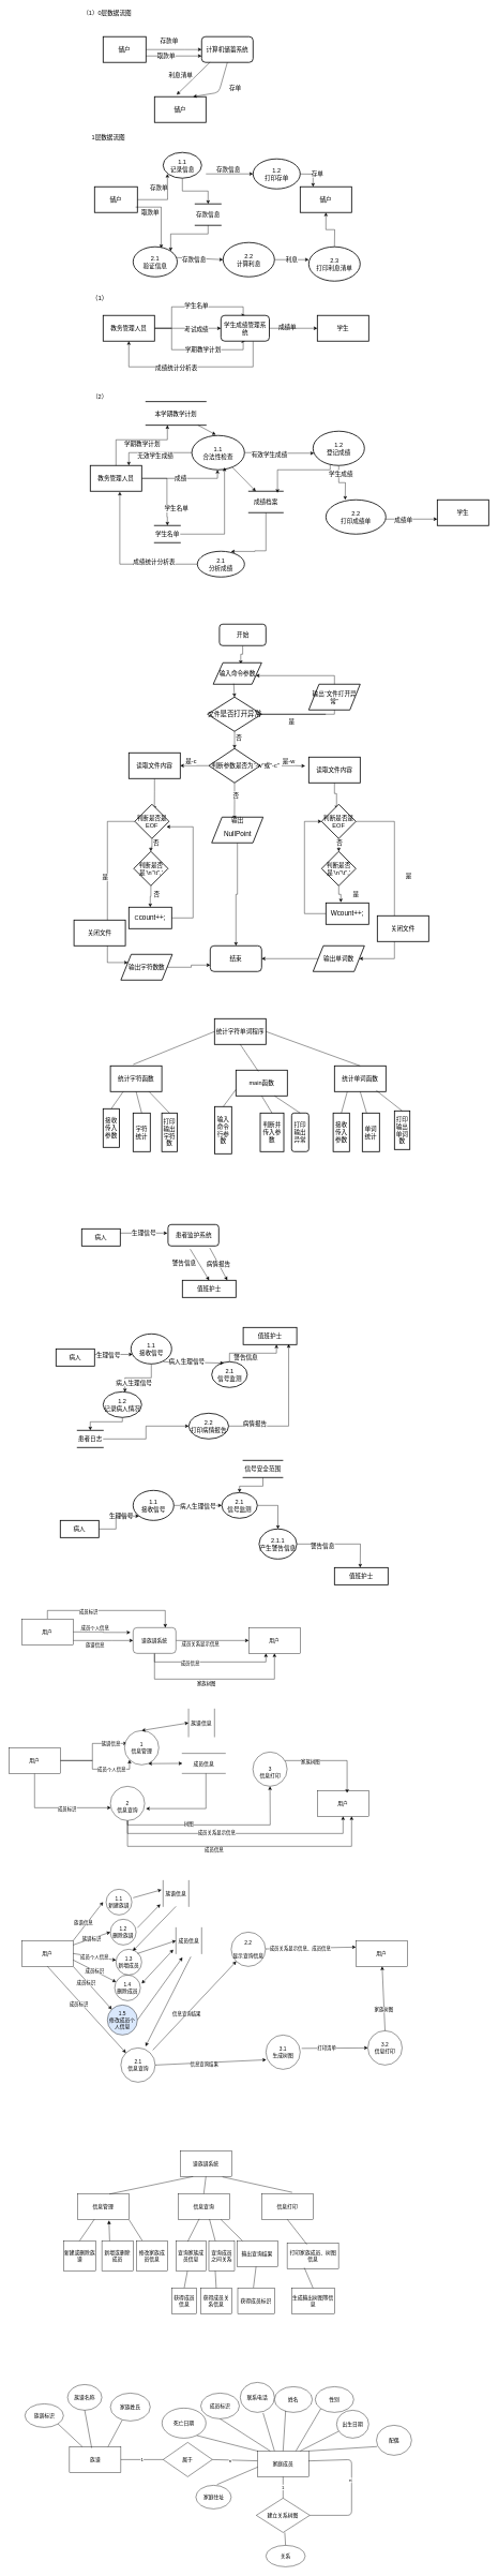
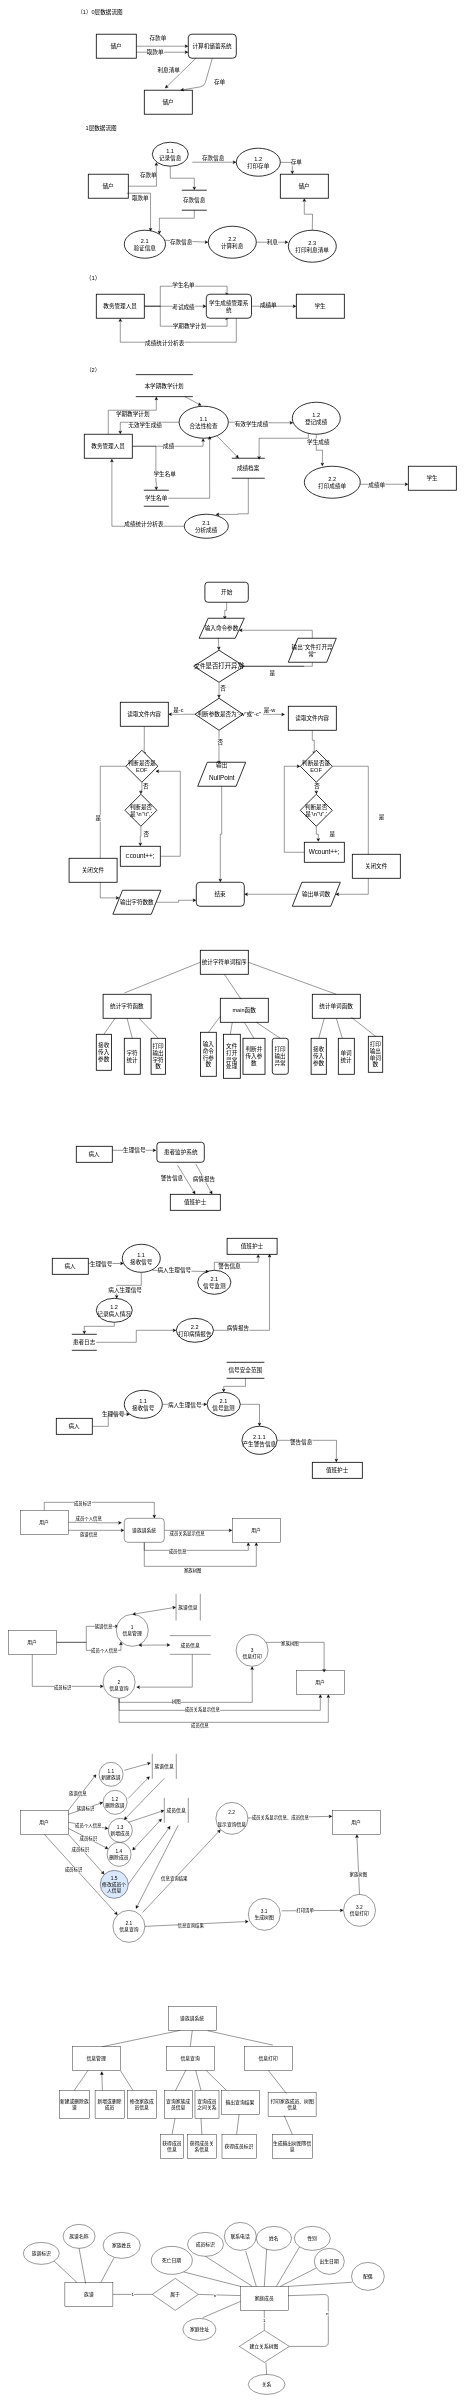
+ <mxCell id="141" value="" parent="1" style="endArrow=none;html=1;fontSize=14;exitX=0.404;exitY=0;exitDx=0;exitDy=0;exitPerimeter=0;entryX=0.25;entryY=1;entryDx=0;entryDy=0;" target="133" source="140" edge="1"><mxGeometry as="geometry" height="50" width="50" relative="1"><mxPoint as="sourcePoint" y="2585" x="700" /><mxPoint as="targetPoint" y="2535" x="750" /></mxGeometry></mxCell>
+ <mxCell id="140" value="文件打开异常处理" parent="1" vertex="1" style="rounded=0;whiteSpace=wrap;html=1;strokeWidth=2;fontSize=14;"><mxGeometry as="geometry" height="110" width="42" y="2585" x="558" /></mxCell>
